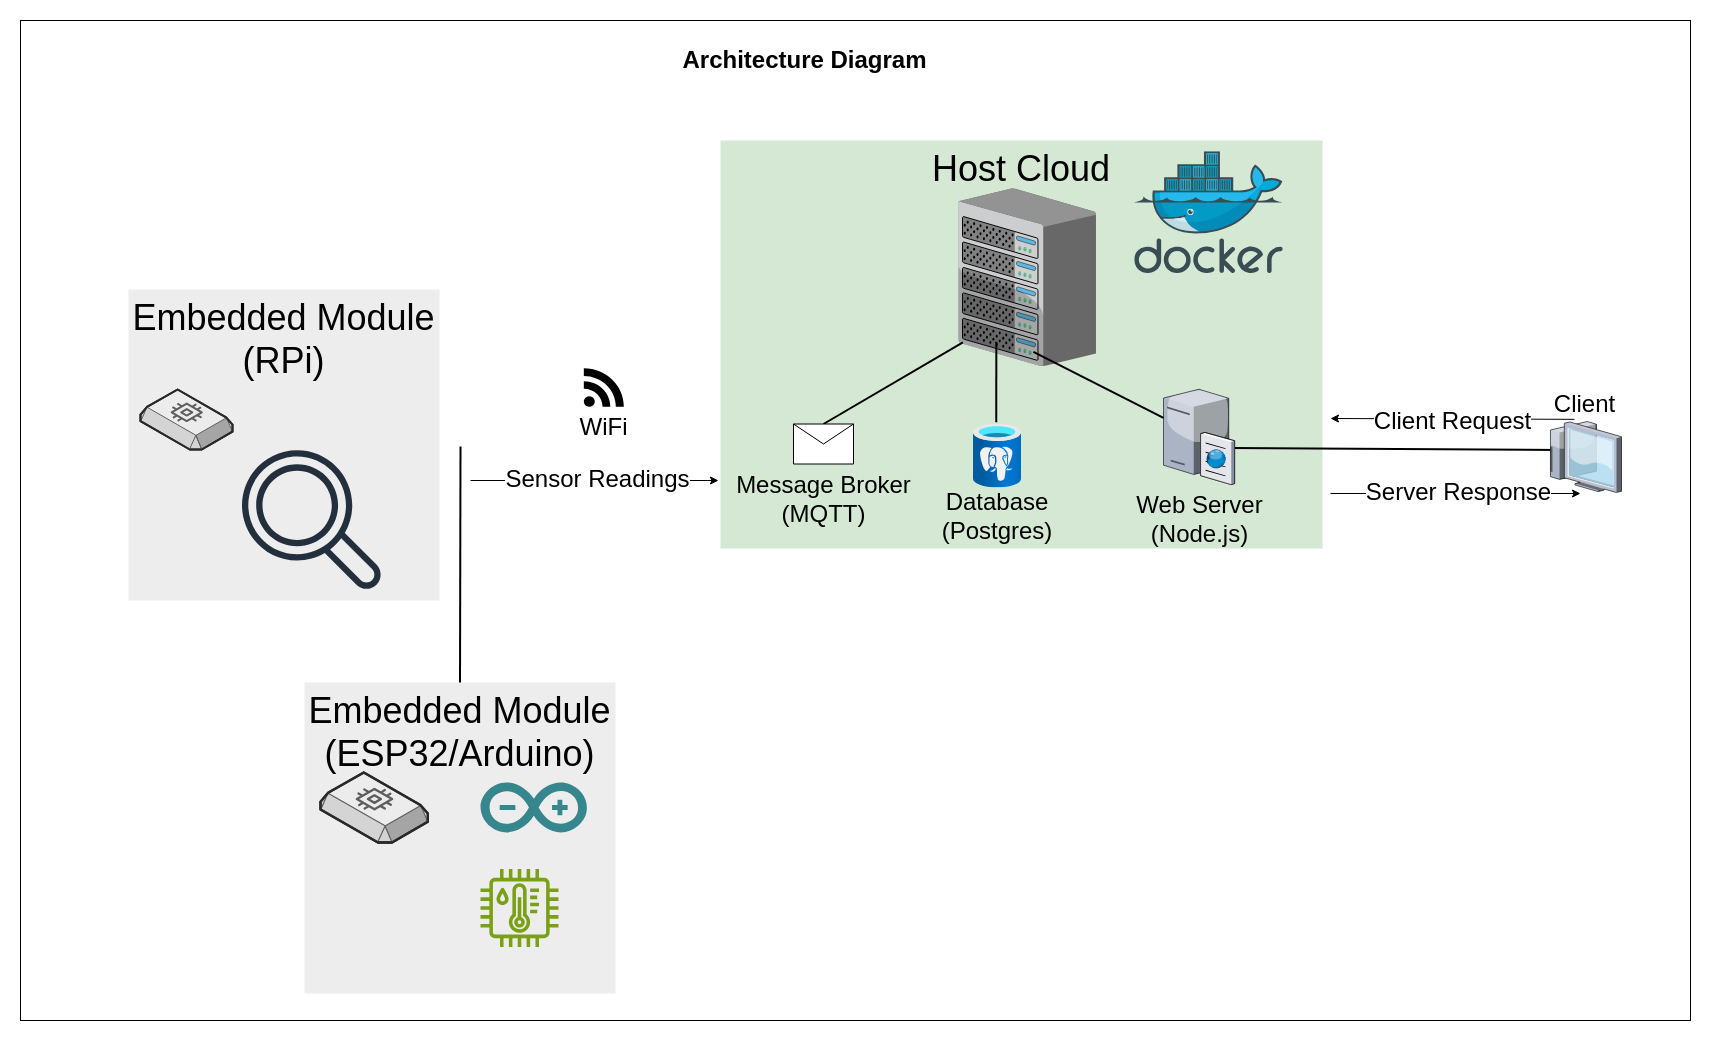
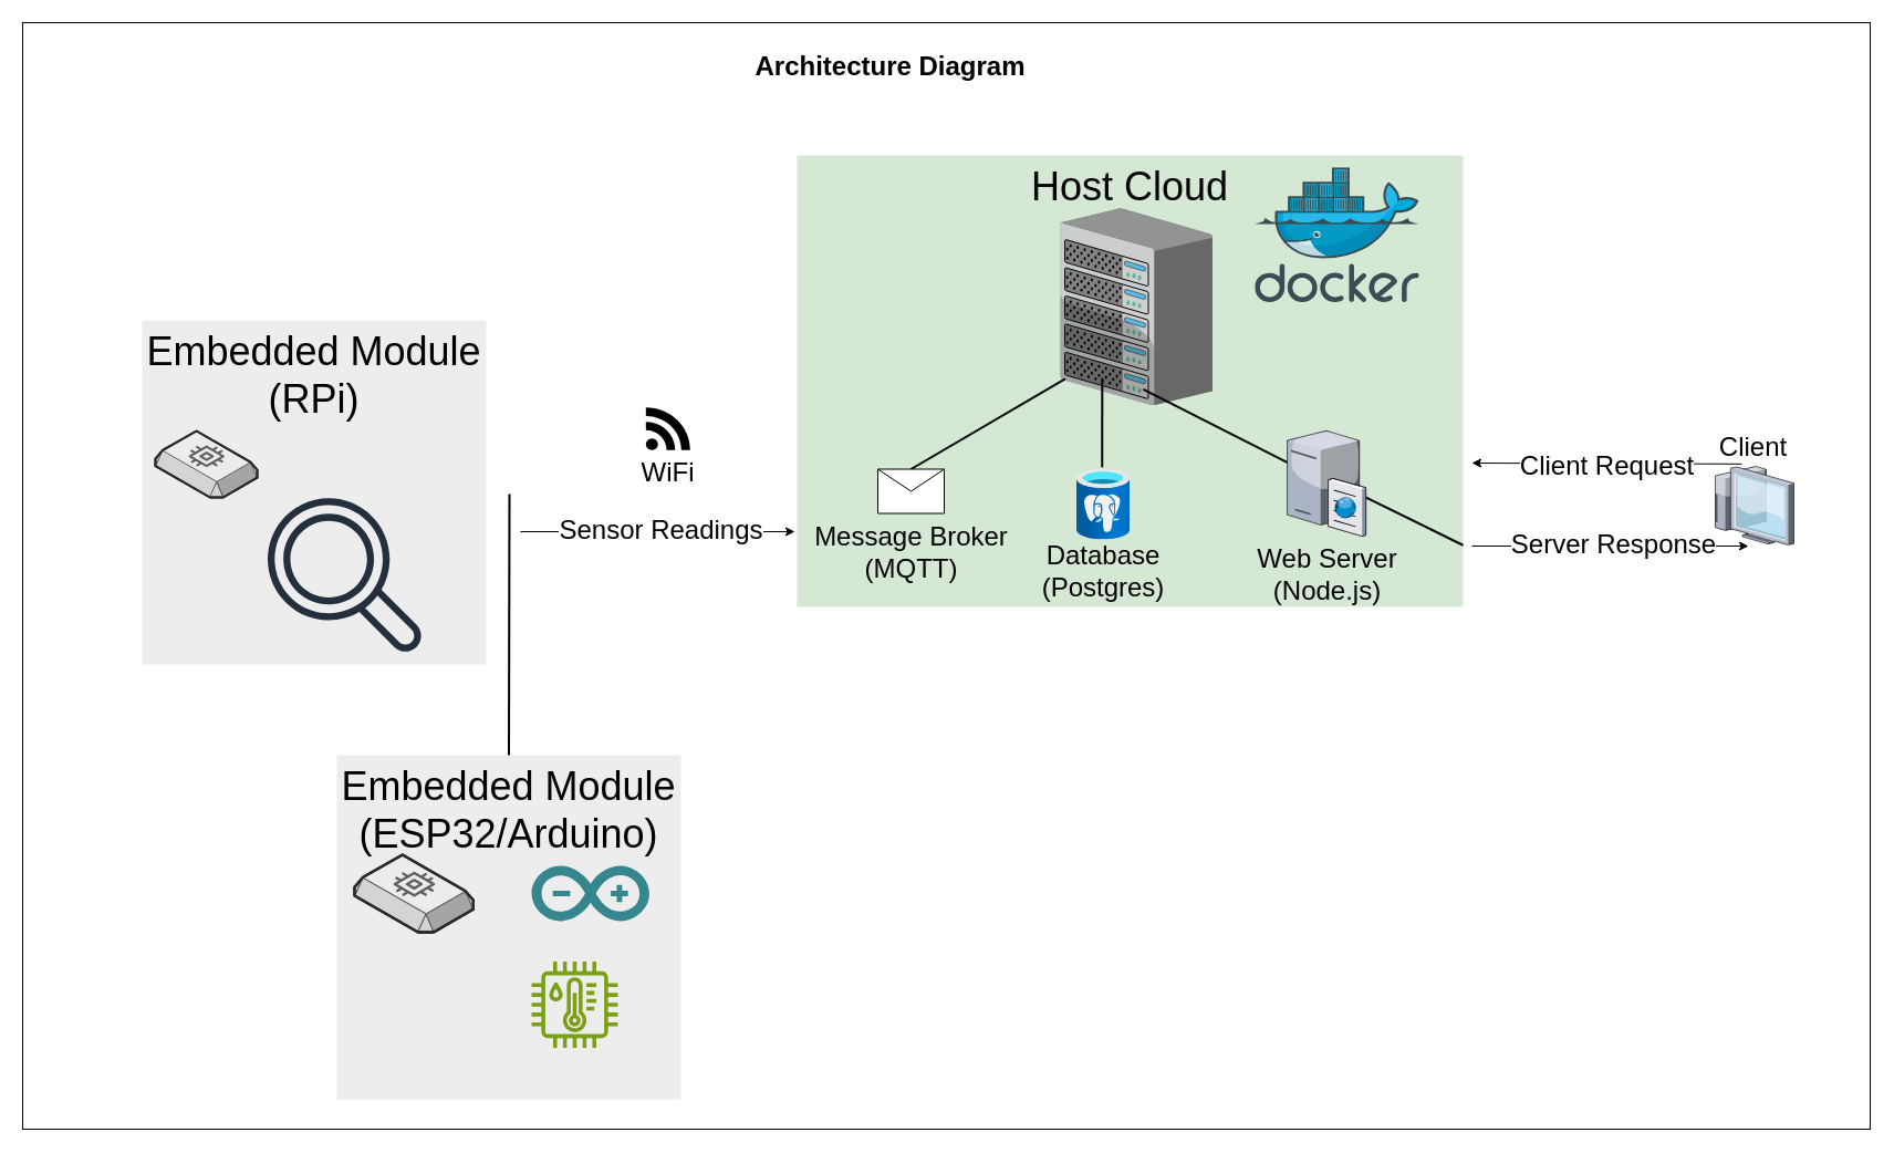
- <mxCell id="6" style="edgeStyle=none;rounded=0;html=1;startSize=10;endSize=10;jettySize=auto;orthogonalLoop=1;fontSize=14;endArrow=none;endFill=0;strokeWidth=2;entryX=0.187;entryY=0.401;entryDx=0;entryDy=0;entryPerimeter=0;exitX=0.961;exitY=0.626;exitDx=0;exitDy=0;exitPerimeter=0;" parent="1" source="7" target="12" edge="1"><mxGeometry relative="1" as="geometry"><mxPoint x="1244" y="443.307" as="sourcePoint" /></mxGeometry></mxCell>
+ <mxCell id="6" style="edgeStyle=none;rounded=0;html=1;startSize=10;endSize=10;jettySize=auto;orthogonalLoop=1;fontSize=14;endArrow=none;endFill=0;strokeWidth=2;exitX=0.961;exitY=0.626;exitDx=0;exitDy=0;exitPerimeter=0;" parent="1" source="7" target="4" edge="1"><mxGeometry relative="1" as="geometry"><mxPoint x="1244" y="443.307" as="sourcePoint" /></mxGeometry></mxCell>
